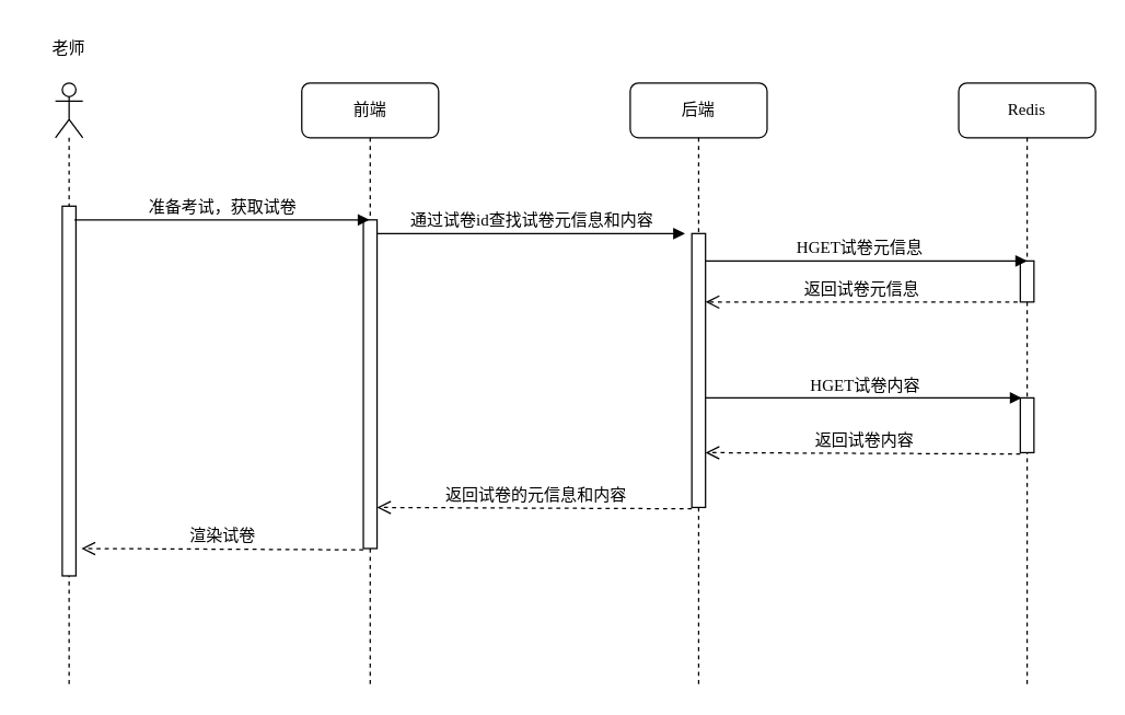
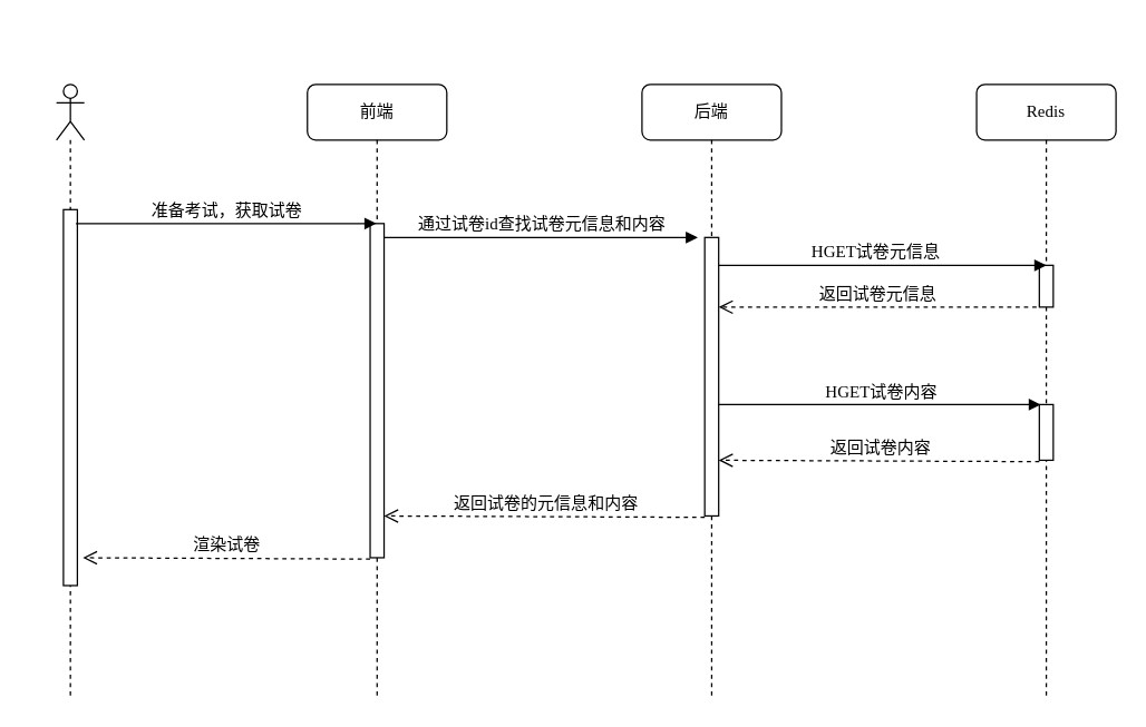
- <mxCell id="14" value="老师" style="text;html=1;strokeColor=none;fillColor=none;align=center;verticalAlign=middle;whiteSpace=wrap;rounded=0;" parent="1" vertex="1"><mxGeometry x="20" y="20" width="60" height="30" as="geometry" /></mxCell>
